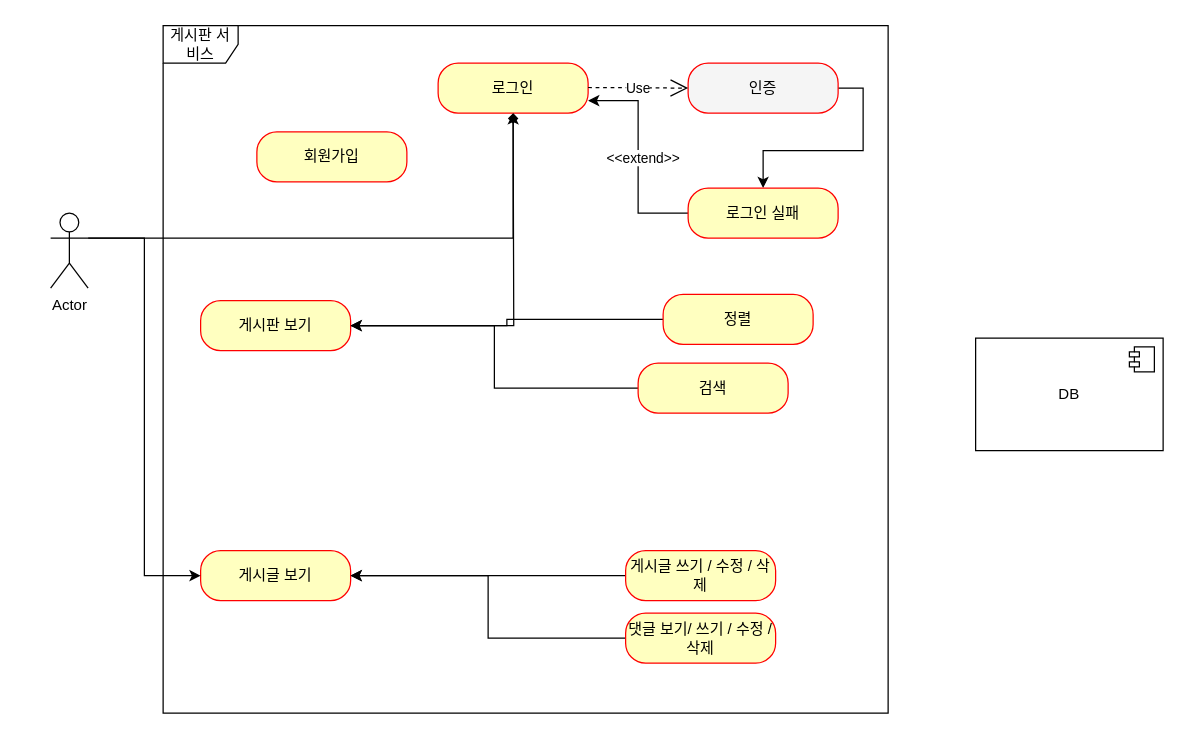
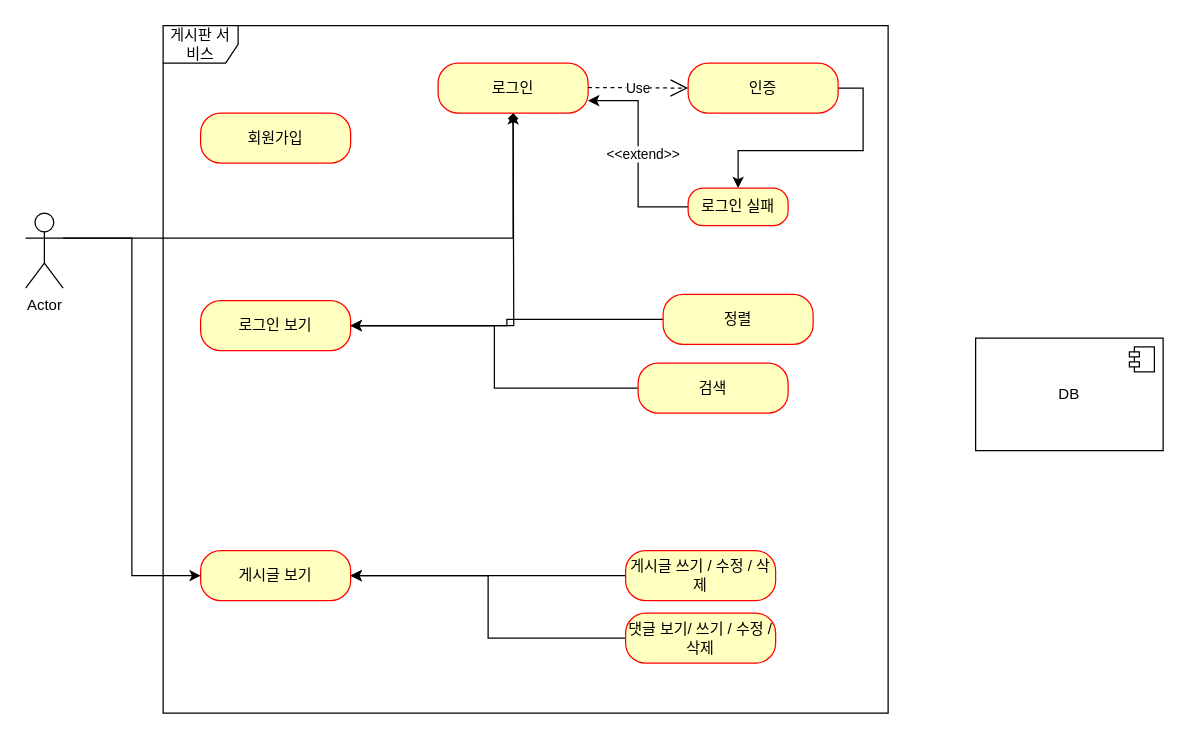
- <mxCell id="9" value="인증" style="rounded=1;whiteSpace=wrap;html=1;arcSize=40;fontColor=#000000;fillColor=#f5f5f5;strokeColor=#ff0000;" vertex="1" parent="1"><mxGeometry x="550" y="50" width="120" height="40" as="geometry" /></mxCell>
+ <mxCell id="9" value="인증" style="rounded=1;whiteSpace=wrap;html=1;arcSize=40;fontColor=#000000;fillColor=#ffffc0;strokeColor=#ff0000;" vertex="1" parent="1"><mxGeometry x="550" y="50" width="120" height="40" as="geometry" /></mxCell>
- <mxCell id="3" value="회원가입" style="rounded=1;whiteSpace=wrap;html=1;arcSize=40;fontColor=#000000;fillColor=#ffffc0;strokeColor=#ff0000;" vertex="1" parent="1"><mxGeometry x="205" y="105" width="120" height="40" as="geometry" /></mxCell>
+ <mxCell id="3" value="회원가입" style="rounded=1;whiteSpace=wrap;html=1;arcSize=40;fontColor=#000000;fillColor=#ffffc0;strokeColor=#ff0000;" vertex="1" parent="1"><mxGeometry x="160" y="90" width="120" height="40" as="geometry" /></mxCell>
- <mxCell id="12" value="로그인 실패" style="rounded=1;whiteSpace=wrap;html=1;arcSize=40;fontColor=#000000;fillColor=#ffffc0;strokeColor=#ff0000;" vertex="1" parent="1"><mxGeometry x="550" y="150" width="120" height="40" as="geometry" /></mxCell>
+ <mxCell id="12" value="로그인 실패" style="rounded=1;whiteSpace=wrap;html=1;arcSize=40;fontColor=#000000;fillColor=#ffffc0;strokeColor=#ff0000;" vertex="1" parent="1"><mxGeometry x="550" y="150" width="80" height="30" as="geometry" /></mxCell>
- <mxCell id="23" value="Actor" style="shape=umlActor;verticalLabelPosition=bottom;verticalAlign=top;html=1;" vertex="1" parent="1"><mxGeometry x="40" y="170" width="30" height="60" as="geometry" /></mxCell>
+ <mxCell id="23" value="Actor" style="shape=umlActor;verticalLabelPosition=bottom;verticalAlign=top;html=1;" vertex="1" parent="1"><mxGeometry x="20" y="170" width="30" height="60" as="geometry" /></mxCell>
- <mxCell id="5" value="게시판 보기" style="rounded=1;whiteSpace=wrap;html=1;arcSize=40;fontColor=#000000;fillColor=#ffffc0;strokeColor=#ff0000;" vertex="1" parent="1"><mxGeometry x="160" y="240" width="120" height="40" as="geometry" /></mxCell>
+ <mxCell id="5" value="로그인 보기" style="rounded=1;whiteSpace=wrap;html=1;arcSize=40;fontColor=#000000;fillColor=#ffffc0;strokeColor=#ff0000;" vertex="1" parent="1"><mxGeometry x="160" y="240" width="120" height="40" as="geometry" /></mxCell>
